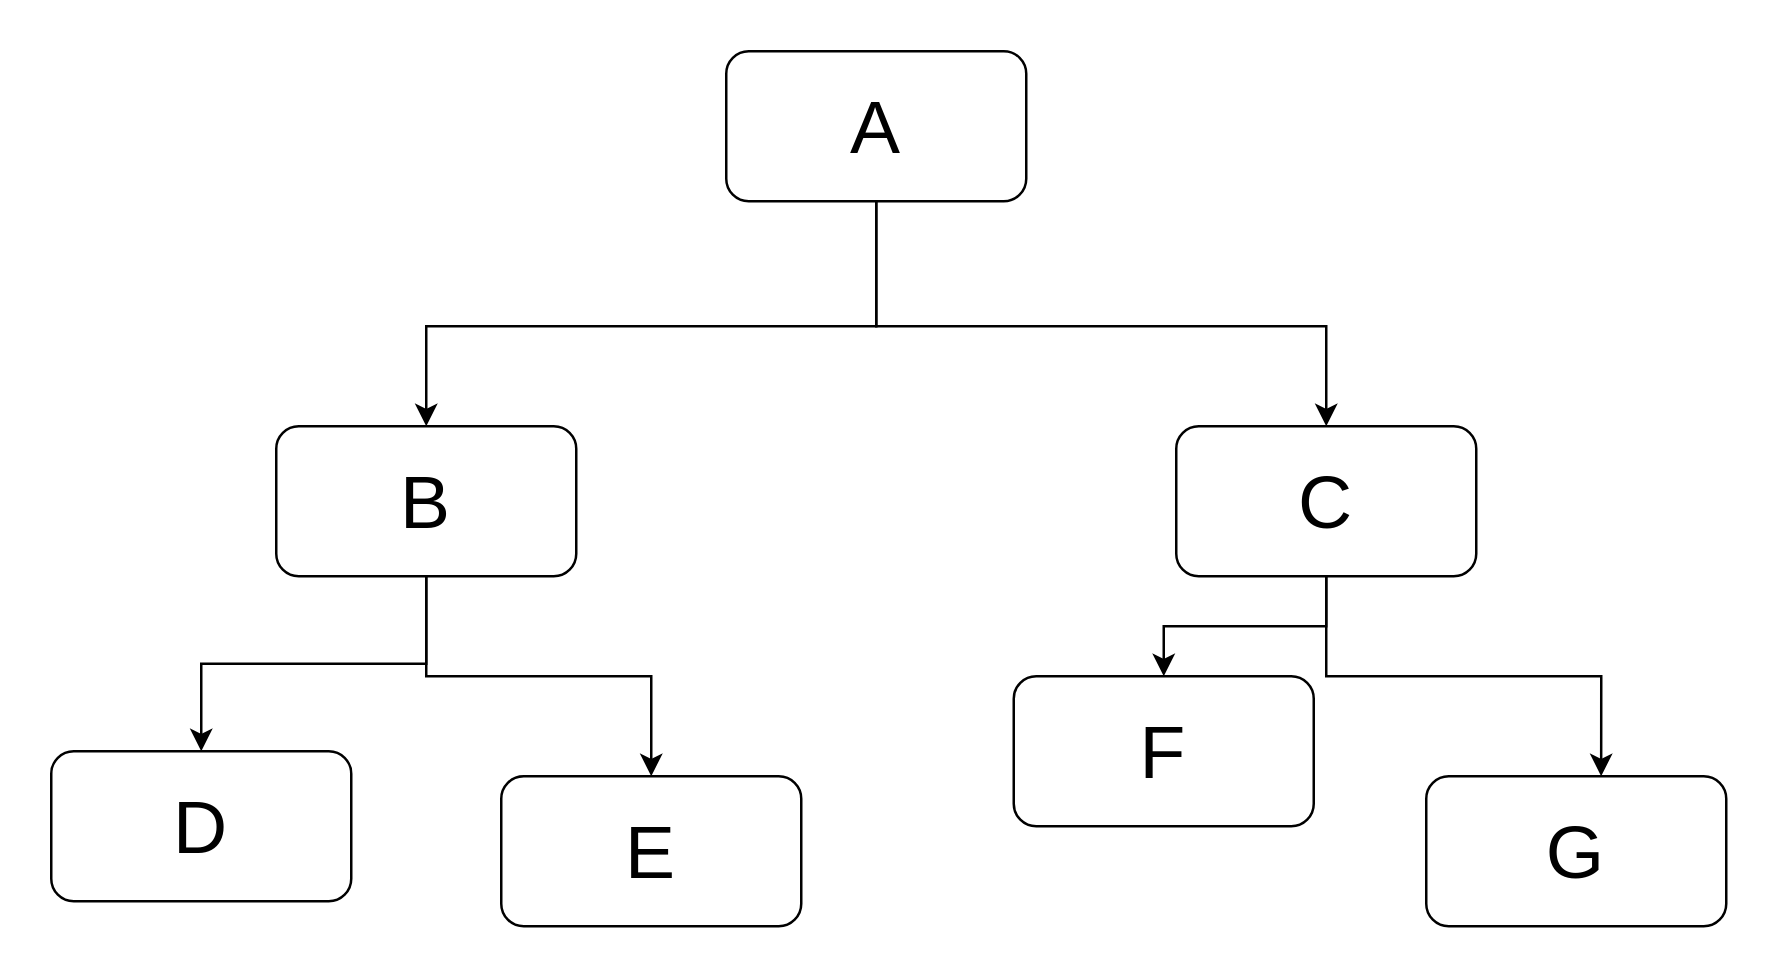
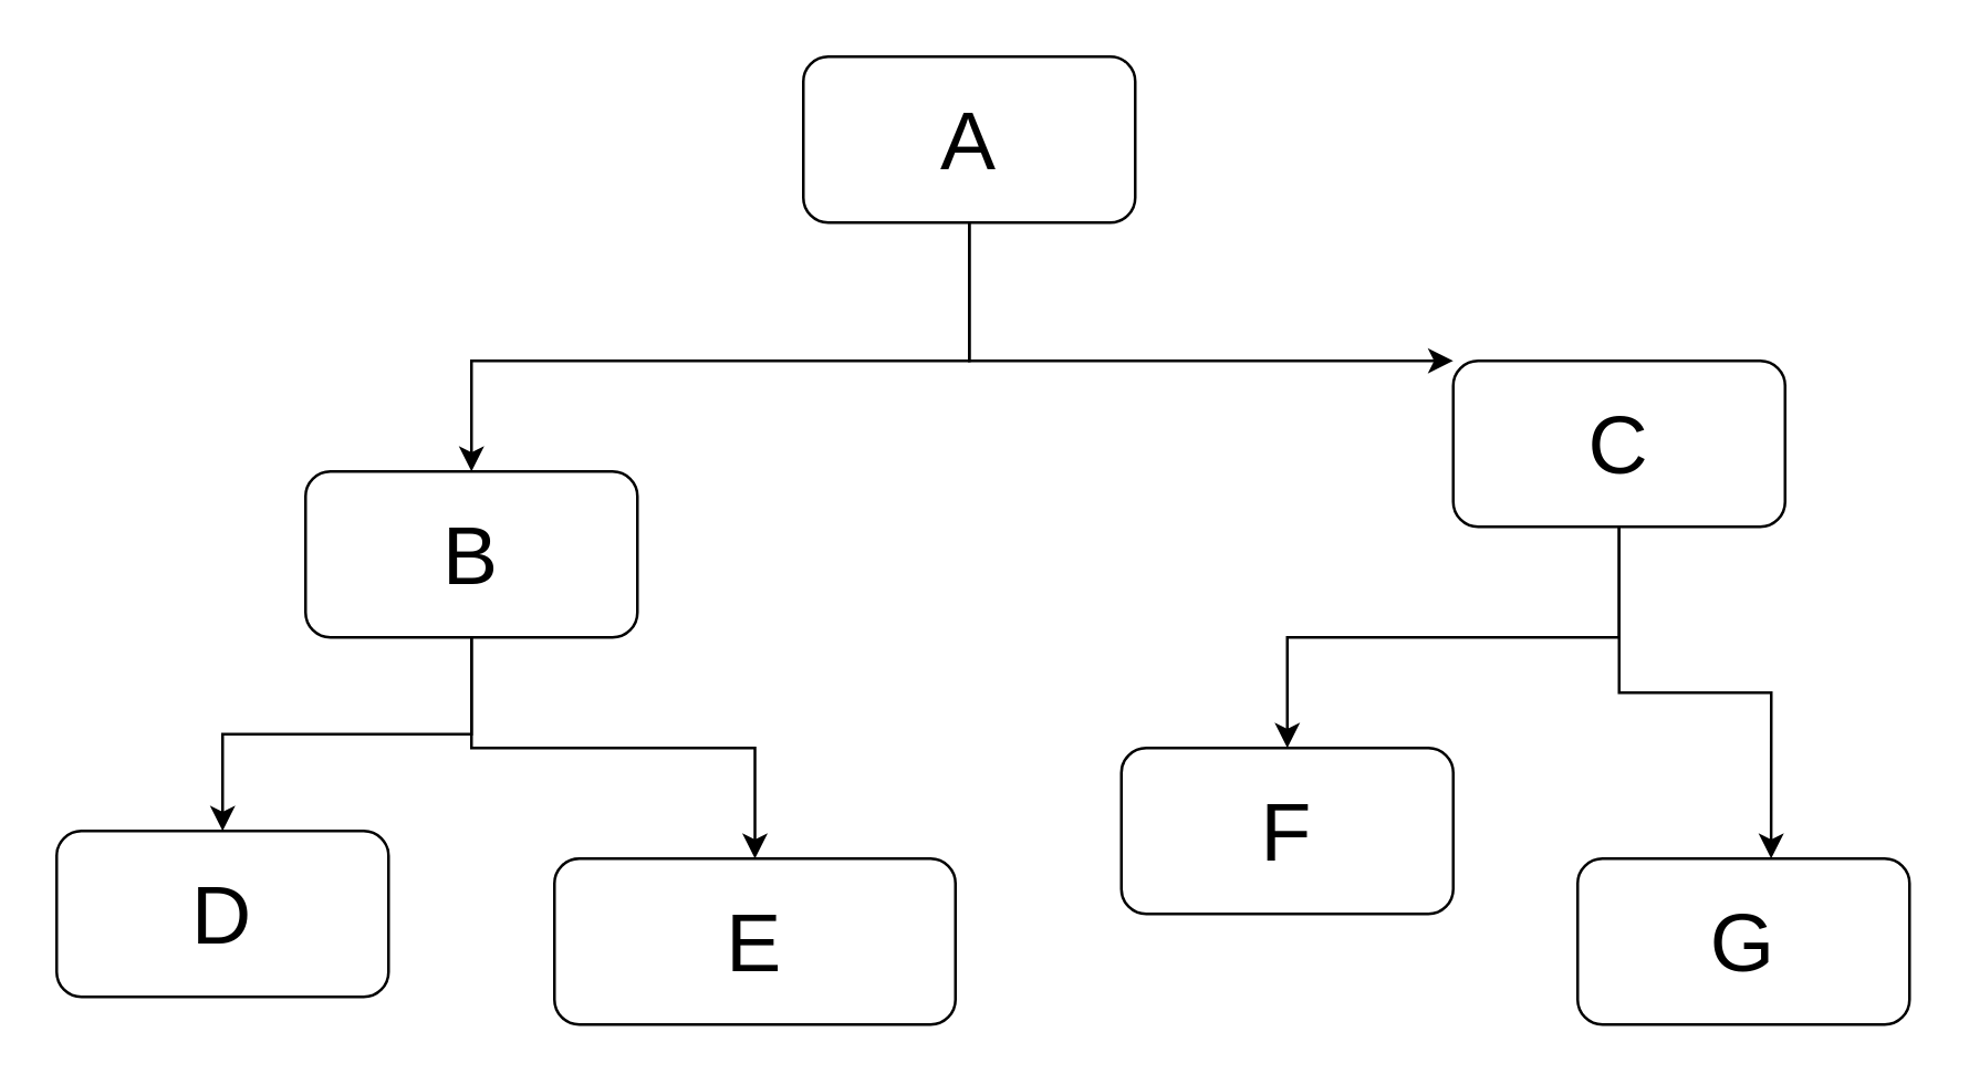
- <mxCell id="10" value="&lt;font style=&quot;font-size: 30px;&quot;&gt;C&lt;/font&gt;" style="rounded=1;whiteSpace=wrap;html=1;" vertex="1" parent="1"><mxGeometry x="470" y="170" width="120" height="60" as="geometry" /></mxCell>
+ <mxCell id="10" value="&lt;font style=&quot;font-size: 30px;&quot;&gt;C&lt;/font&gt;" style="rounded=1;whiteSpace=wrap;html=1;" vertex="1" parent="1"><mxGeometry x="525" y="130" width="120" height="60" as="geometry" /></mxCell>
- <mxCell id="12" value="&lt;span style=&quot;font-size: 30px;&quot;&gt;E&lt;/span&gt;" style="rounded=1;whiteSpace=wrap;html=1;" vertex="1" parent="1"><mxGeometry x="200" y="310" width="120" height="60" as="geometry" /></mxCell>
+ <mxCell id="12" value="&lt;span style=&quot;font-size: 30px;&quot;&gt;E&lt;/span&gt;" style="rounded=1;whiteSpace=wrap;html=1;" vertex="1" parent="1"><mxGeometry x="200" y="310" width="145" height="60" as="geometry" /></mxCell>
